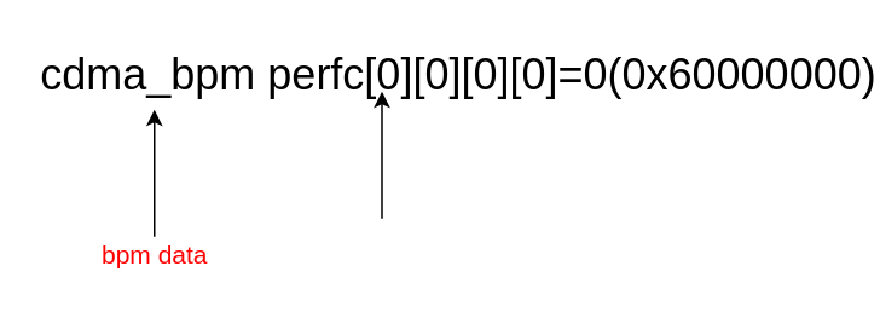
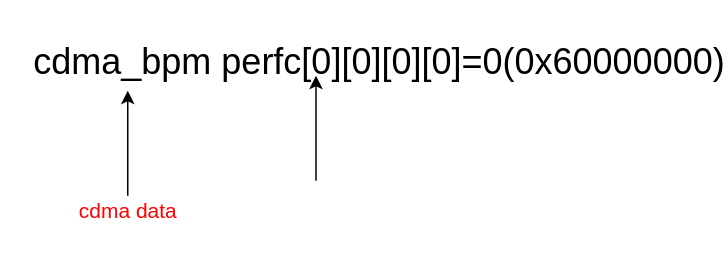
- <mxCell id="4" value="&lt;font style=&quot;font-size: 14px&quot; color=&quot;#ff0000&quot;&gt;bpm data&lt;/font&gt;" style="text;html=1;strokeColor=none;fillColor=none;align=center;verticalAlign=middle;whiteSpace=wrap;rounded=0;" vertex="1" parent="1"><mxGeometry x="50" y="130" width="70" height="20" as="geometry" /></mxCell>
+ <mxCell id="4" value="&lt;font style=&quot;font-size: 14px&quot; color=&quot;#ff0000&quot;&gt;cdma data&lt;/font&gt;" style="text;html=1;strokeColor=none;fillColor=none;align=center;verticalAlign=middle;whiteSpace=wrap;rounded=0;" vertex="1" parent="1"><mxGeometry x="50" y="130" width="70" height="20" as="geometry" /></mxCell>
